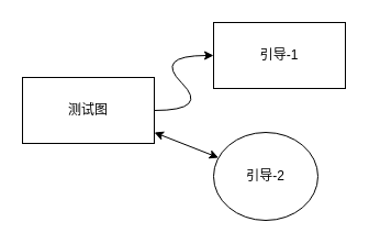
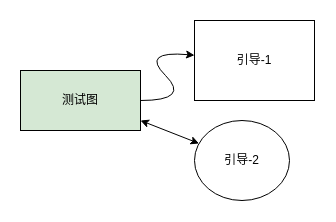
- <mxCell id="4" value="引导-1" style="rounded=0;whiteSpace=wrap;html=1;" vertex="1" parent="1"><mxGeometry x="194" y="20" width="120" height="60" as="geometry" /></mxCell>
+ <mxCell id="4" value="引导-1" style="rounded=0;whiteSpace=wrap;html=1;" vertex="1" parent="1"><mxGeometry x="194" y="20" width="120" height="80" as="geometry" /></mxCell>
- <mxCell id="2" value="测试图" style="rounded=0;whiteSpace=wrap;html=1;" vertex="1" parent="1"><mxGeometry x="20" y="70" width="120" height="60" as="geometry" /></mxCell>
+ <mxCell id="2" value="测试图" style="rounded=0;whiteSpace=wrap;html=1;fillColor=#d5e8d4;" vertex="1" parent="1"><mxGeometry x="20" y="70" width="120" height="60" as="geometry" /></mxCell>
